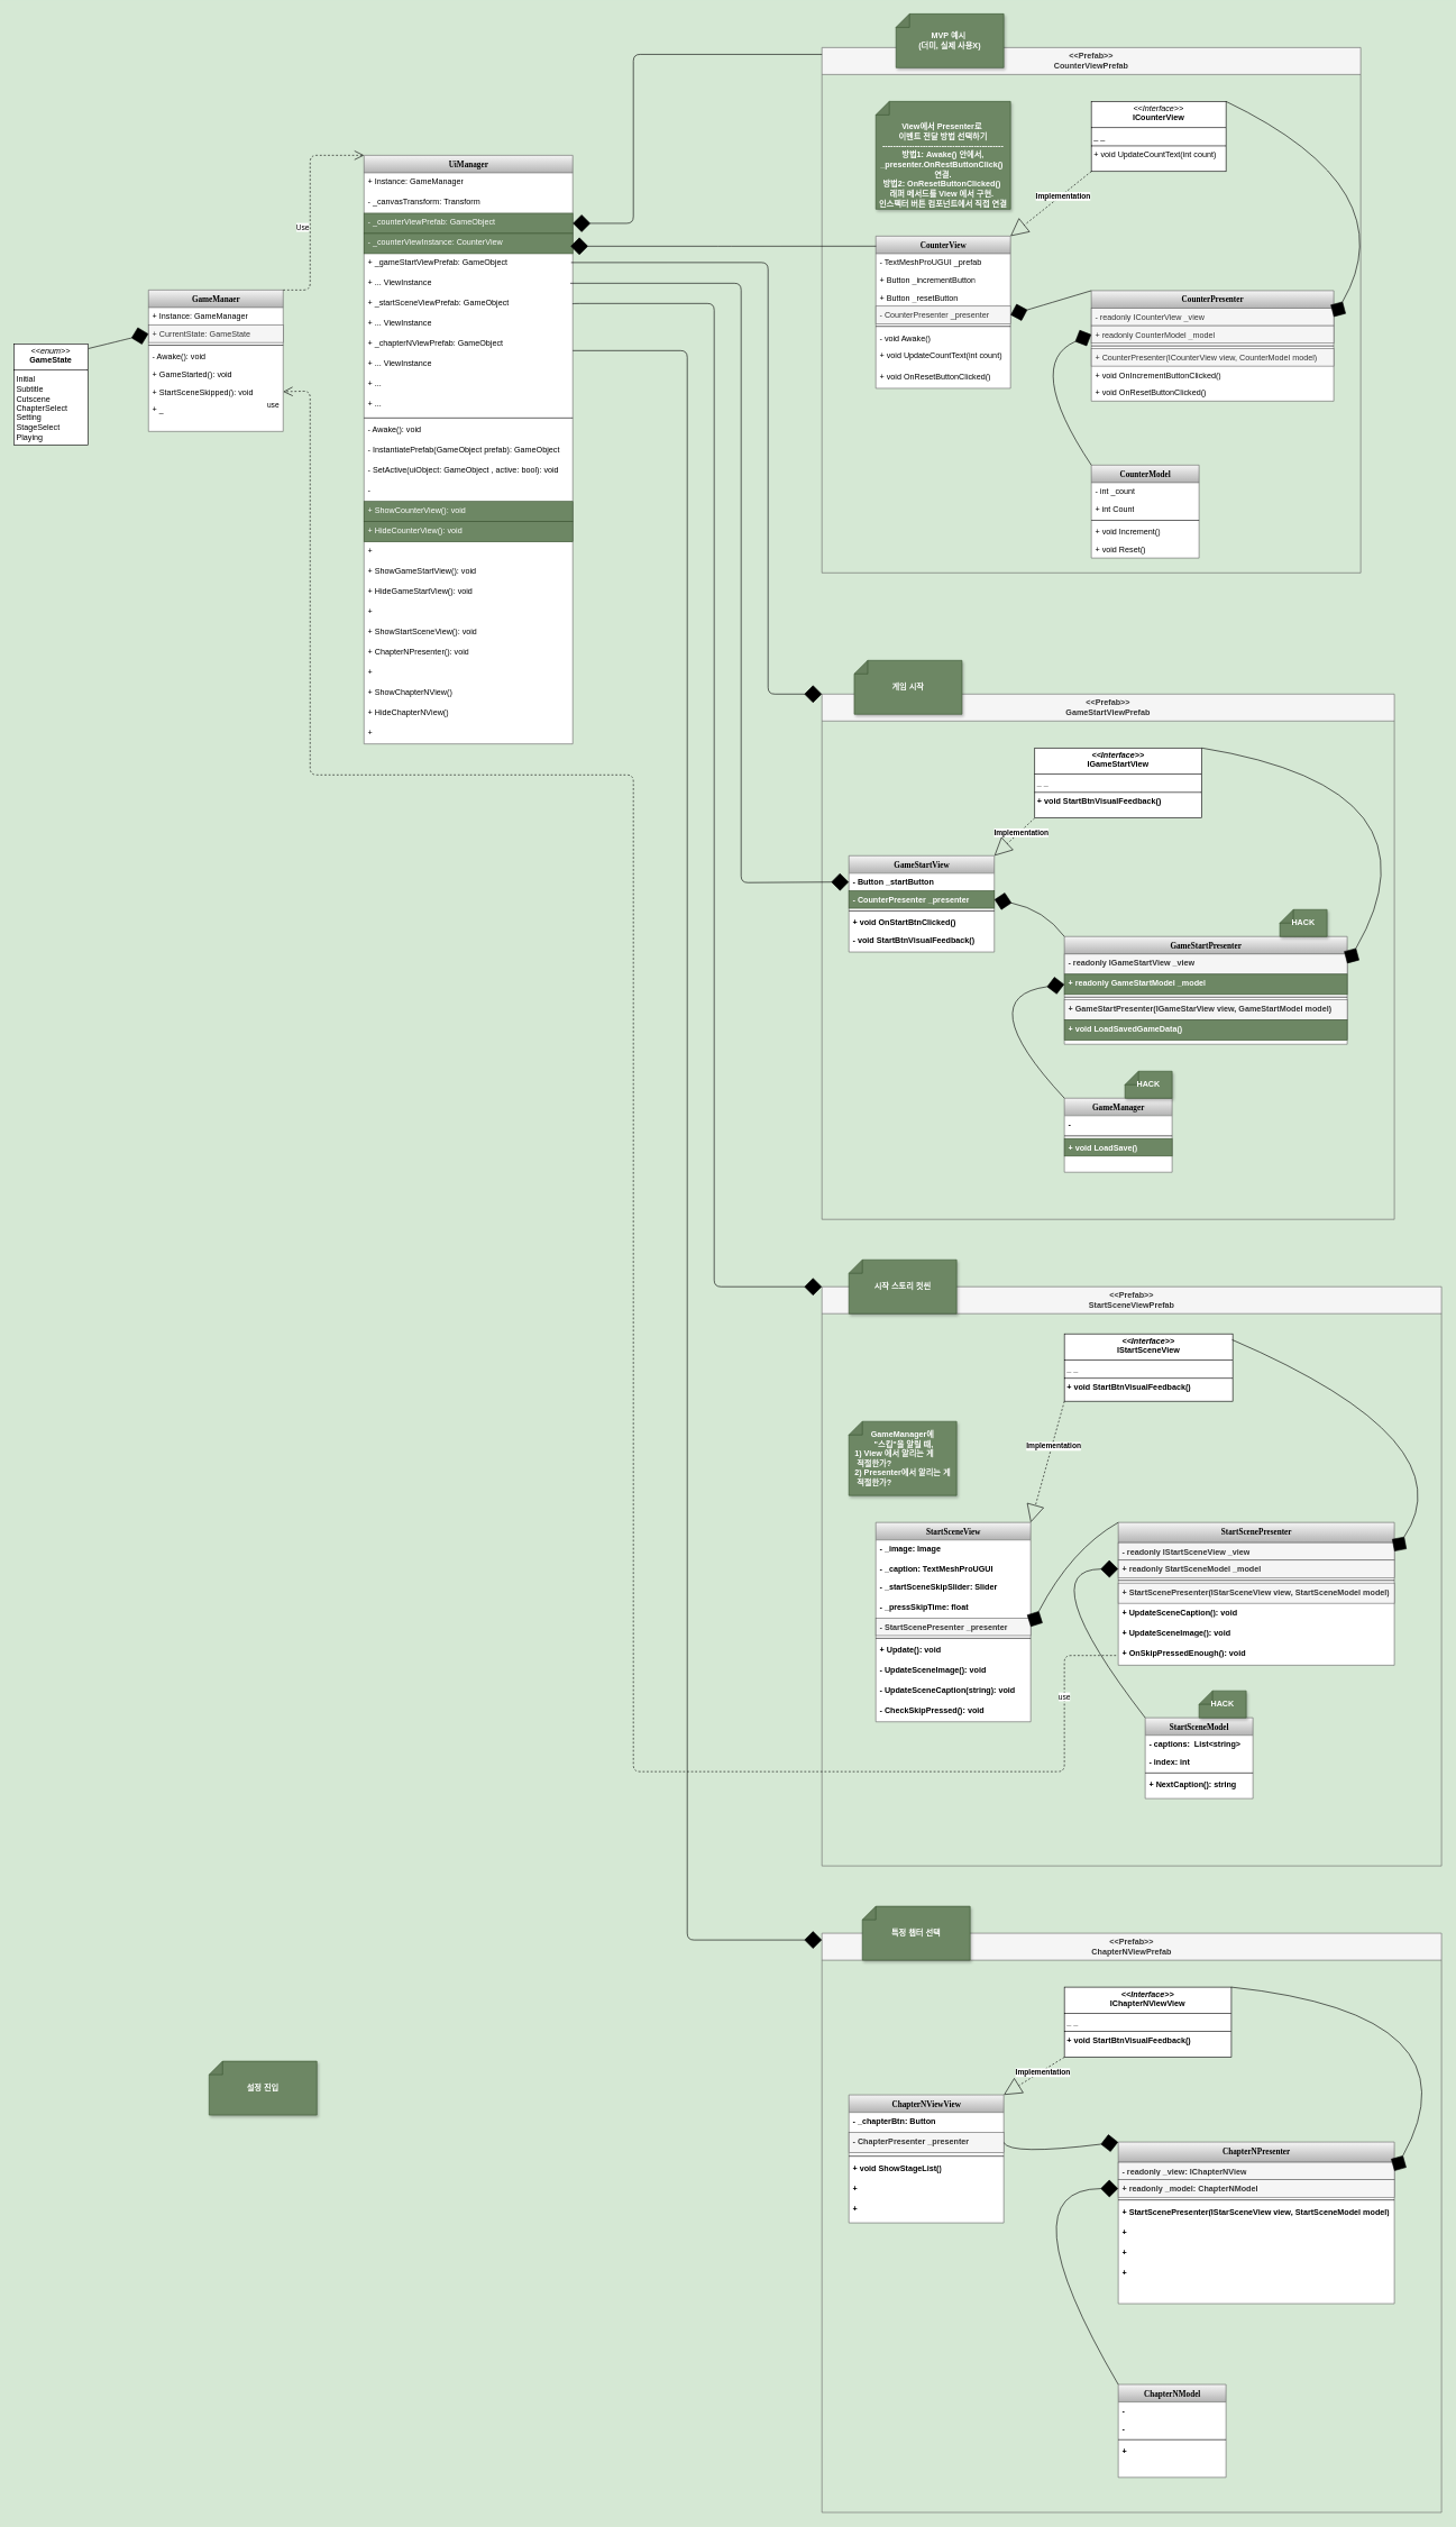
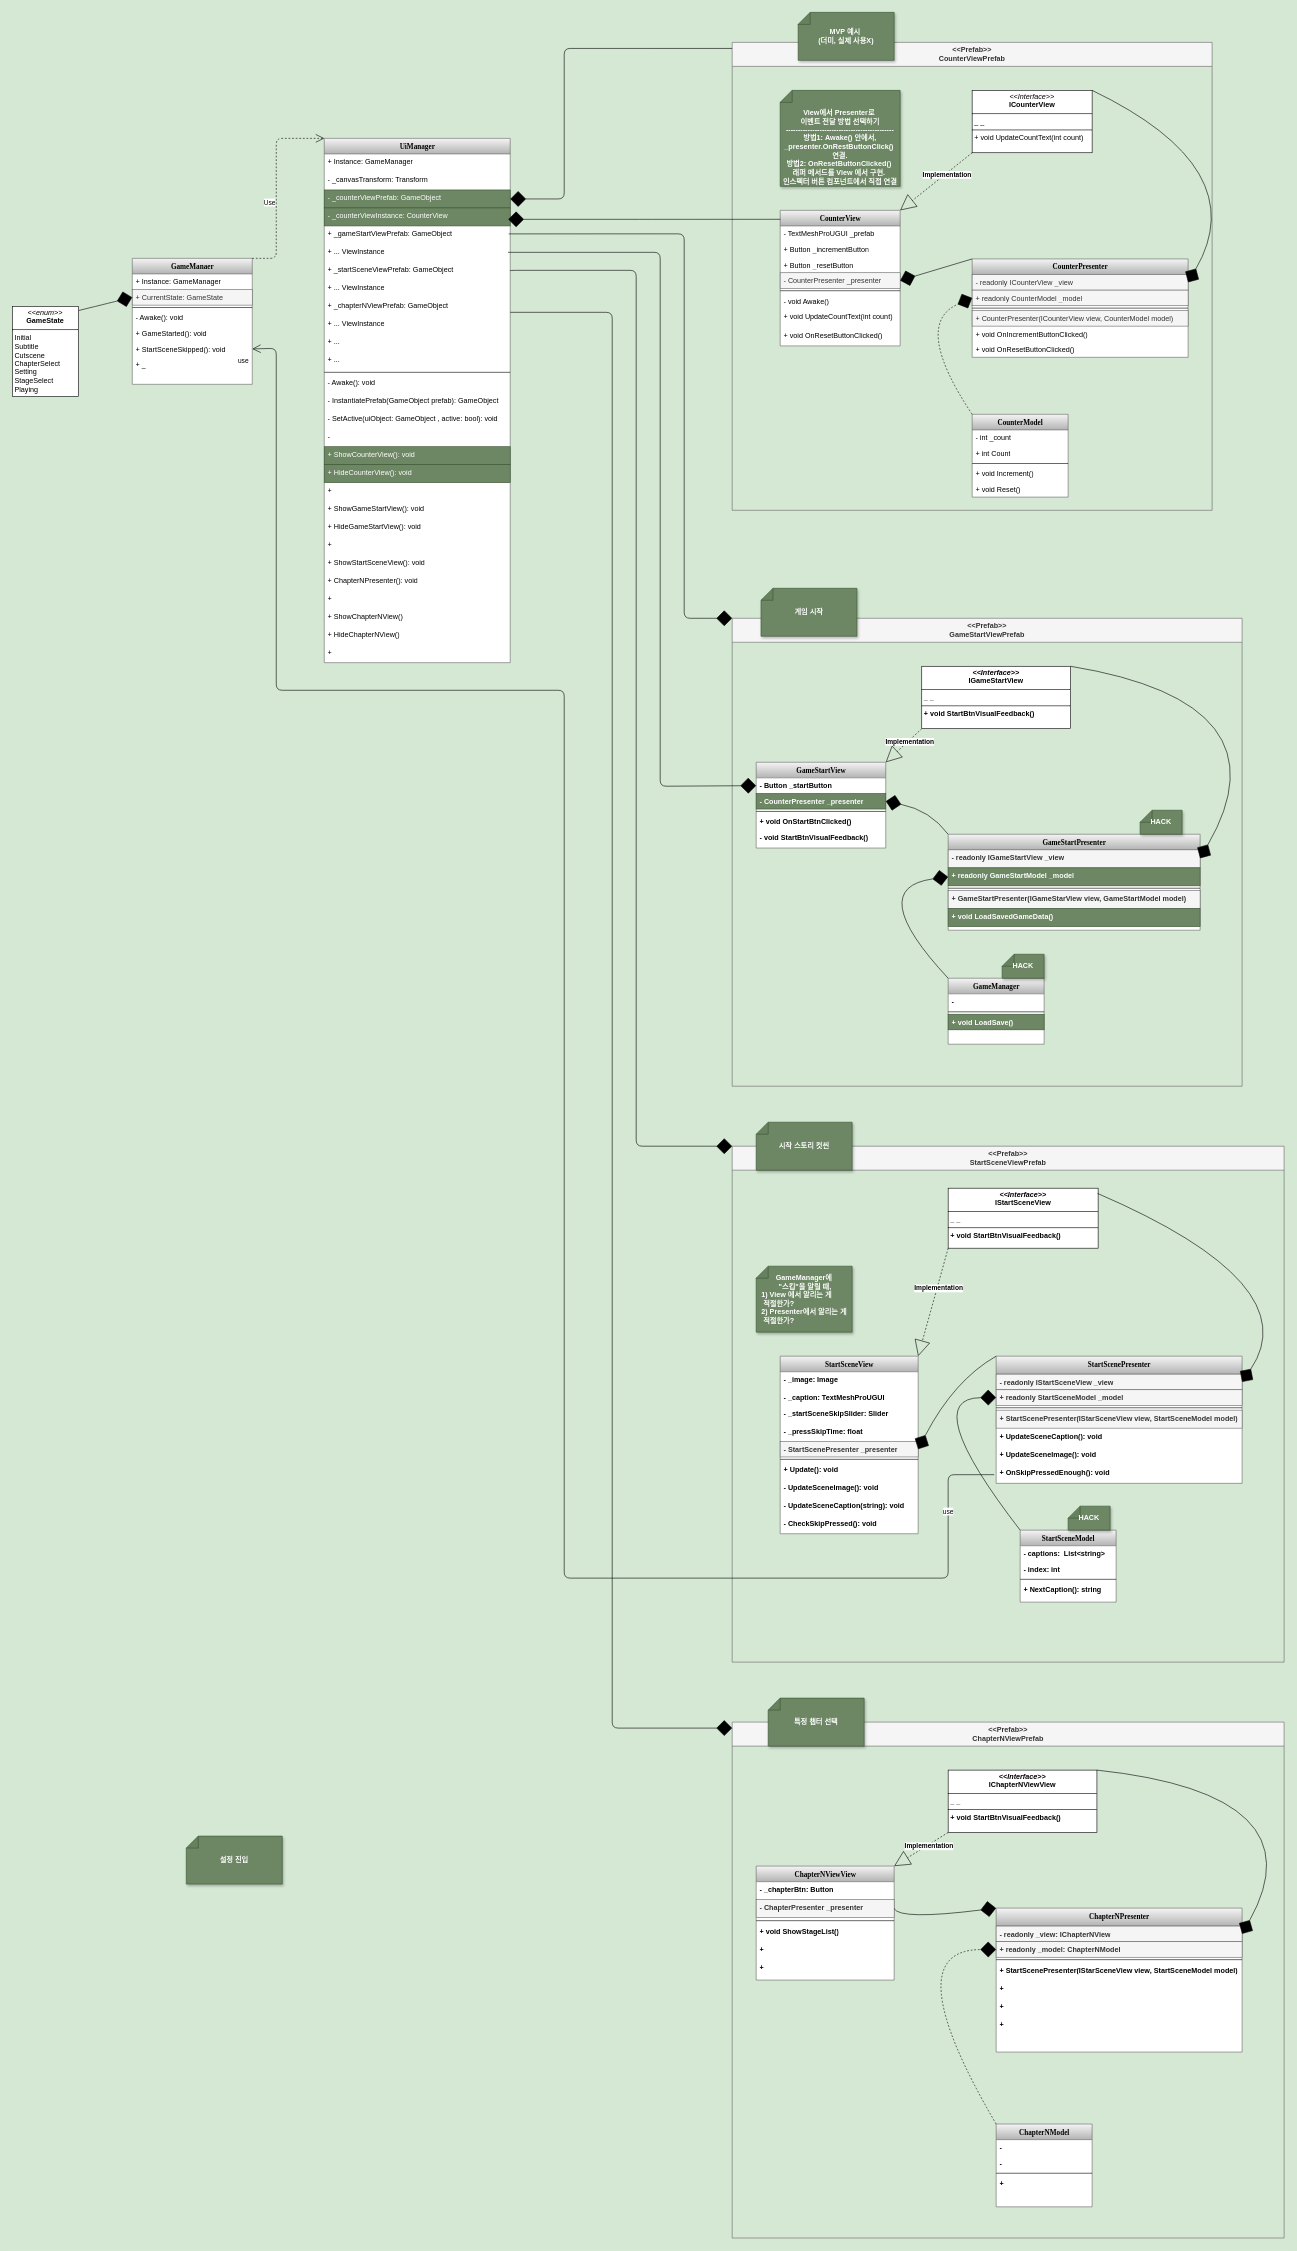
- <mxCell id="67" value="" style="endArrow=diamond;endFill=1;endSize=24;html=1;rounded=0;entryX=0;entryY=0.5;entryDx=0;entryDy=0;curved=1;exitX=0;exitY=0;exitDx=0;exitDy=0;" parent="44" source="45" target="62" edge="1"><mxGeometry width="160" relative="1" as="geometry"><mxPoint x="550" y="513" as="sourcePoint" /><mxPoint x="714" y="712" as="targetPoint" /><Array as="points"><mxPoint x="300" y="470" /></Array></mxGeometry></mxCell>
+ <mxCell id="67" value="" style="endArrow=diamond;endFill=1;endSize=24;html=1;rounded=0;entryX=0;entryY=0.5;entryDx=0;entryDy=0;curved=1;exitX=0;exitY=0;exitDx=0;exitDy=0;dashed=1;" parent="44" source="45" target="62" edge="1"><mxGeometry width="160" relative="1" as="geometry"><mxPoint x="550" y="513" as="sourcePoint" /><mxPoint x="714" y="712" as="targetPoint" /><Array as="points"><mxPoint x="300" y="470" /></Array></mxGeometry></mxCell>
- <mxCell id="170" value="" style="endArrow=open;endSize=12;dashed=1;html=1;rounded=1;edgeStyle=orthogonalEdgeStyle;curved=0;exitX=-0.008;exitY=0.585;exitDx=0;exitDy=0;exitPerimeter=0;entryX=1;entryY=0.5;entryDx=0;entryDy=0;" edge="1" parent="1" source="128" target="8"><mxGeometry x="-0.168" y="11" width="160" relative="1" as="geometry"><mxPoint x="1660" y="2470" as="sourcePoint" /><mxPoint x="430" y="591" as="targetPoint" /><Array as="points"><mxPoint x="1580" y="2458" /><mxPoint x="1580" y="2630" /><mxPoint x="940" y="2630" /><mxPoint x="940" y="1150" /><mxPoint x="460" y="1150" /><mxPoint x="460" y="580" /><mxPoint x="420" y="580" /></Array><mxPoint as="offset" /></mxGeometry></mxCell>
+ <mxCell id="170" value="" style="endArrow=open;endSize=12;dashed=0;html=1;rounded=1;edgeStyle=orthogonalEdgeStyle;curved=0;exitX=-0.008;exitY=0.585;exitDx=0;exitDy=0;exitPerimeter=0;entryX=1;entryY=0.5;entryDx=0;entryDy=0;" edge="1" parent="1" source="128" target="8"><mxGeometry x="-0.168" y="11" width="160" relative="1" as="geometry"><mxPoint x="1660" y="2470" as="sourcePoint" /><mxPoint x="430" y="591" as="targetPoint" /><Array as="points"><mxPoint x="1580" y="2458" /><mxPoint x="1580" y="2630" /><mxPoint x="940" y="2630" /><mxPoint x="940" y="1150" /><mxPoint x="460" y="1150" /><mxPoint x="460" y="580" /><mxPoint x="420" y="580" /></Array><mxPoint as="offset" /></mxGeometry></mxCell>
- <mxCell id="160" value="" style="endArrow=diamond;endFill=1;endSize=24;html=1;rounded=0;entryX=0;entryY=0.5;entryDx=0;entryDy=0;curved=1;exitX=0;exitY=0;exitDx=0;exitDy=0;" edge="1" parent="139" source="140" target="154"><mxGeometry width="160" relative="1" as="geometry"><mxPoint x="550" y="513" as="sourcePoint" /><mxPoint x="714" y="712" as="targetPoint" /><Array as="points"><mxPoint x="270" y="380" /></Array></mxGeometry></mxCell>
+ <mxCell id="160" value="" style="endArrow=diamond;endFill=1;endSize=24;html=1;rounded=0;entryX=0;entryY=0.5;entryDx=0;entryDy=0;curved=1;exitX=0;exitY=0;exitDx=0;exitDy=0;dashed=1;" edge="1" parent="139" source="140" target="154"><mxGeometry width="160" relative="1" as="geometry"><mxPoint x="550" y="513" as="sourcePoint" /><mxPoint x="714" y="712" as="targetPoint" /><Array as="points"><mxPoint x="270" y="380" /></Array></mxGeometry></mxCell>
